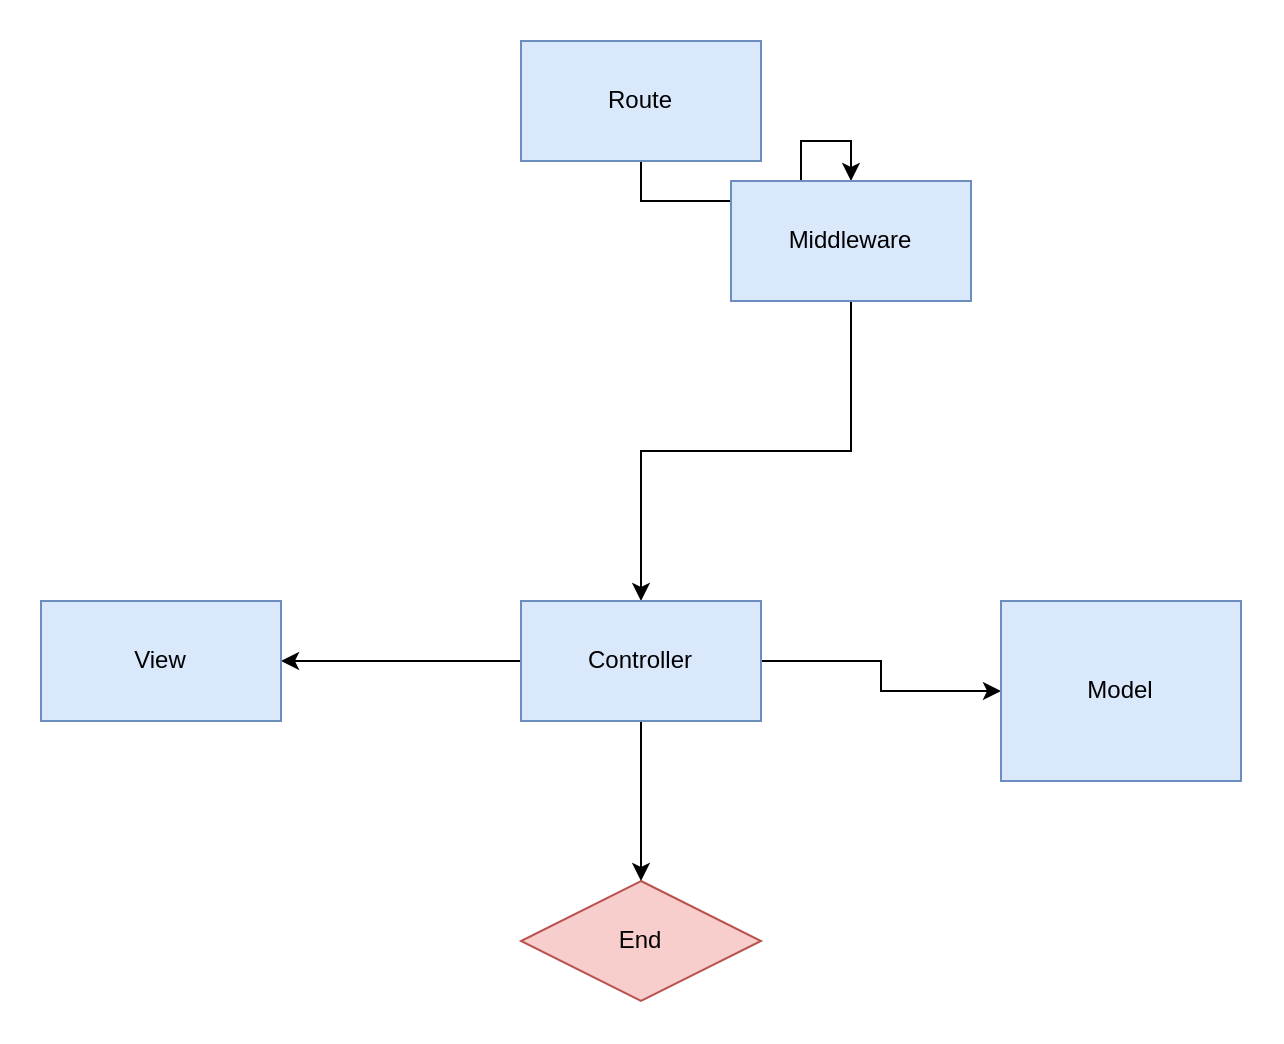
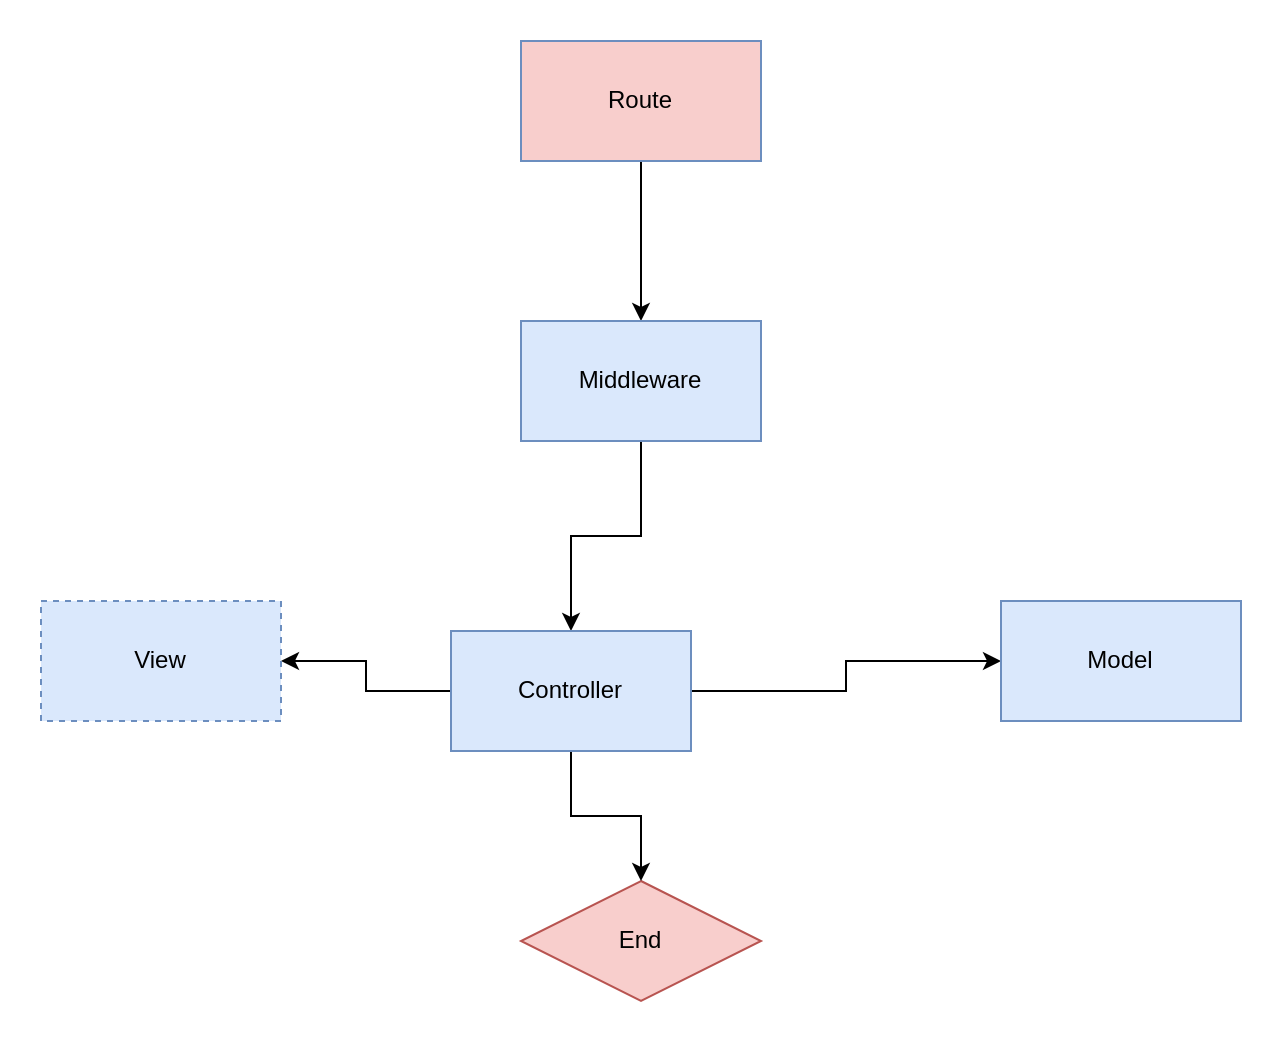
- <mxCell id="4" value="Route" style="rounded=0;whiteSpace=wrap;html=1;fillColor=#dae8fc;strokeColor=#6c8ebf;" vertex="1" parent="1"><mxGeometry x="260" y="20" width="120" height="60" as="geometry" /></mxCell>
+ <mxCell id="4" value="Route" style="rounded=0;whiteSpace=wrap;html=1;fillColor=#f8cecc;strokeColor=#6c8ebf;" vertex="1" parent="1"><mxGeometry x="260" y="20" width="120" height="60" as="geometry" /></mxCell>
- <mxCell id="6" value="Middleware" style="rounded=0;whiteSpace=wrap;html=1;fillColor=#dae8fc;strokeColor=#6c8ebf;" vertex="1" parent="1"><mxGeometry x="365" y="90" width="120" height="60" as="geometry" /></mxCell>
+ <mxCell id="6" value="Middleware" style="rounded=0;whiteSpace=wrap;html=1;fillColor=#dae8fc;strokeColor=#6c8ebf;" vertex="1" parent="1"><mxGeometry x="260" y="160" width="120" height="60" as="geometry" /></mxCell>
- <mxCell id="11" value="View" style="rounded=0;whiteSpace=wrap;html=1;fillColor=#dae8fc;strokeColor=#6c8ebf;" vertex="1" parent="1"><mxGeometry x="20" y="300" width="120" height="60" as="geometry" /></mxCell>
+ <mxCell id="11" value="View" style="rounded=0;whiteSpace=wrap;html=1;fillColor=#dae8fc;strokeColor=#6c8ebf;dashed=1;" vertex="1" parent="1"><mxGeometry x="20" y="300" width="120" height="60" as="geometry" /></mxCell>
- <mxCell id="10" value="Controller" style="rounded=0;whiteSpace=wrap;html=1;fillColor=#dae8fc;strokeColor=#6c8ebf;" vertex="1" parent="1"><mxGeometry x="260" y="300" width="120" height="60" as="geometry" /></mxCell>
+ <mxCell id="10" value="Controller" style="rounded=0;whiteSpace=wrap;html=1;fillColor=#dae8fc;strokeColor=#6c8ebf;" vertex="1" parent="1"><mxGeometry x="225" y="315" width="120" height="60" as="geometry" /></mxCell>
- <mxCell id="12" value="Model" style="rounded=0;whiteSpace=wrap;html=1;fillColor=#dae8fc;strokeColor=#6c8ebf;" vertex="1" parent="1"><mxGeometry x="500" y="300" width="120" height="90" as="geometry" /></mxCell>
+ <mxCell id="12" value="Model" style="rounded=0;whiteSpace=wrap;html=1;fillColor=#dae8fc;strokeColor=#6c8ebf;" vertex="1" parent="1"><mxGeometry x="500" y="300" width="120" height="60" as="geometry" /></mxCell>
